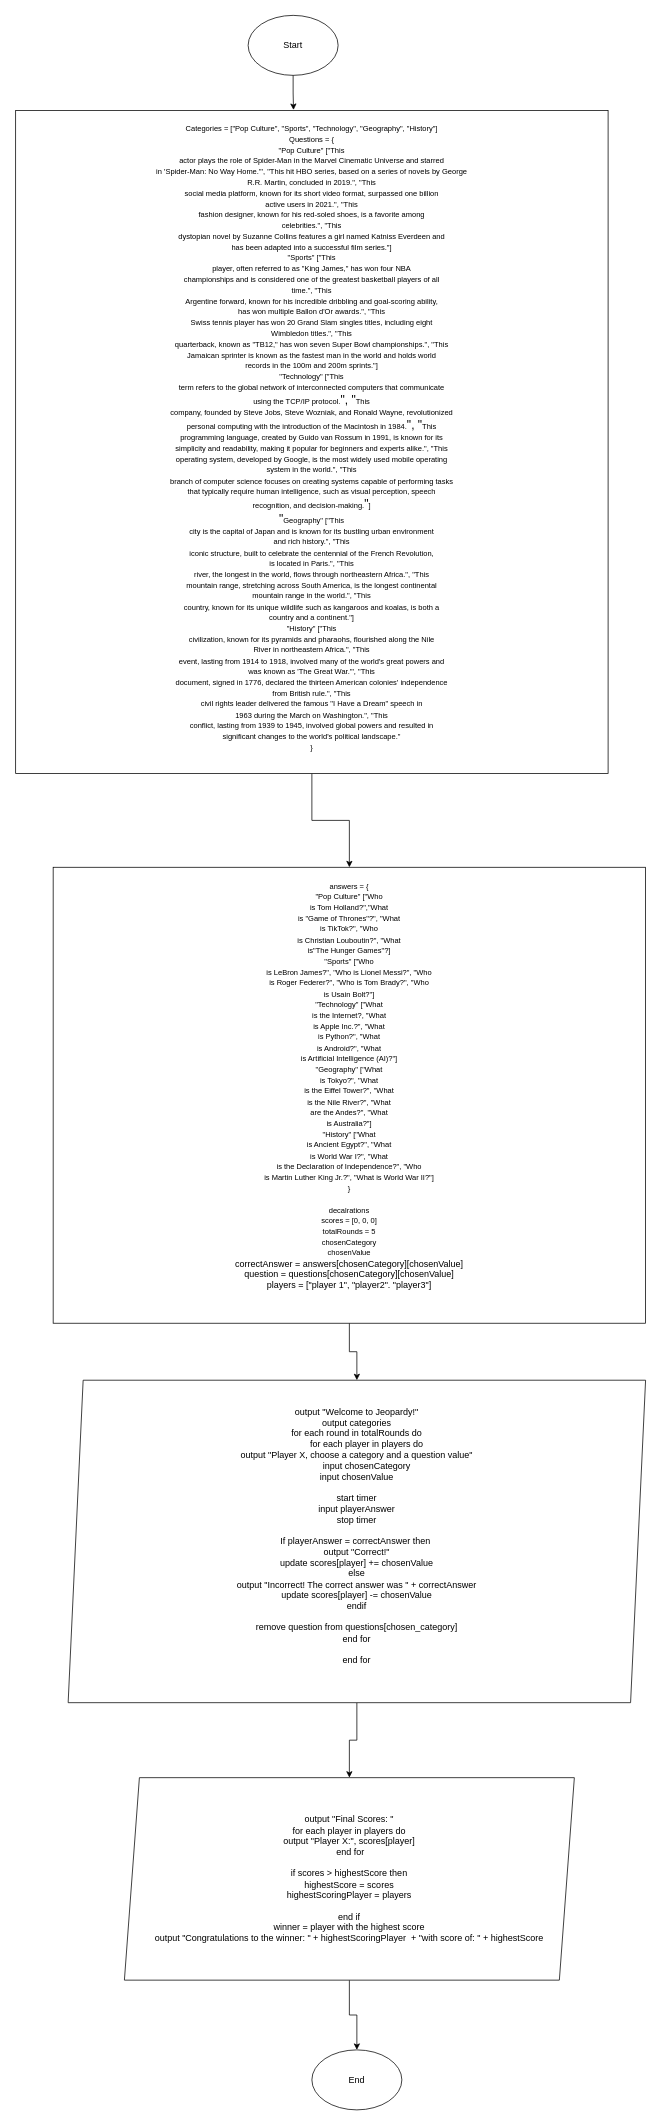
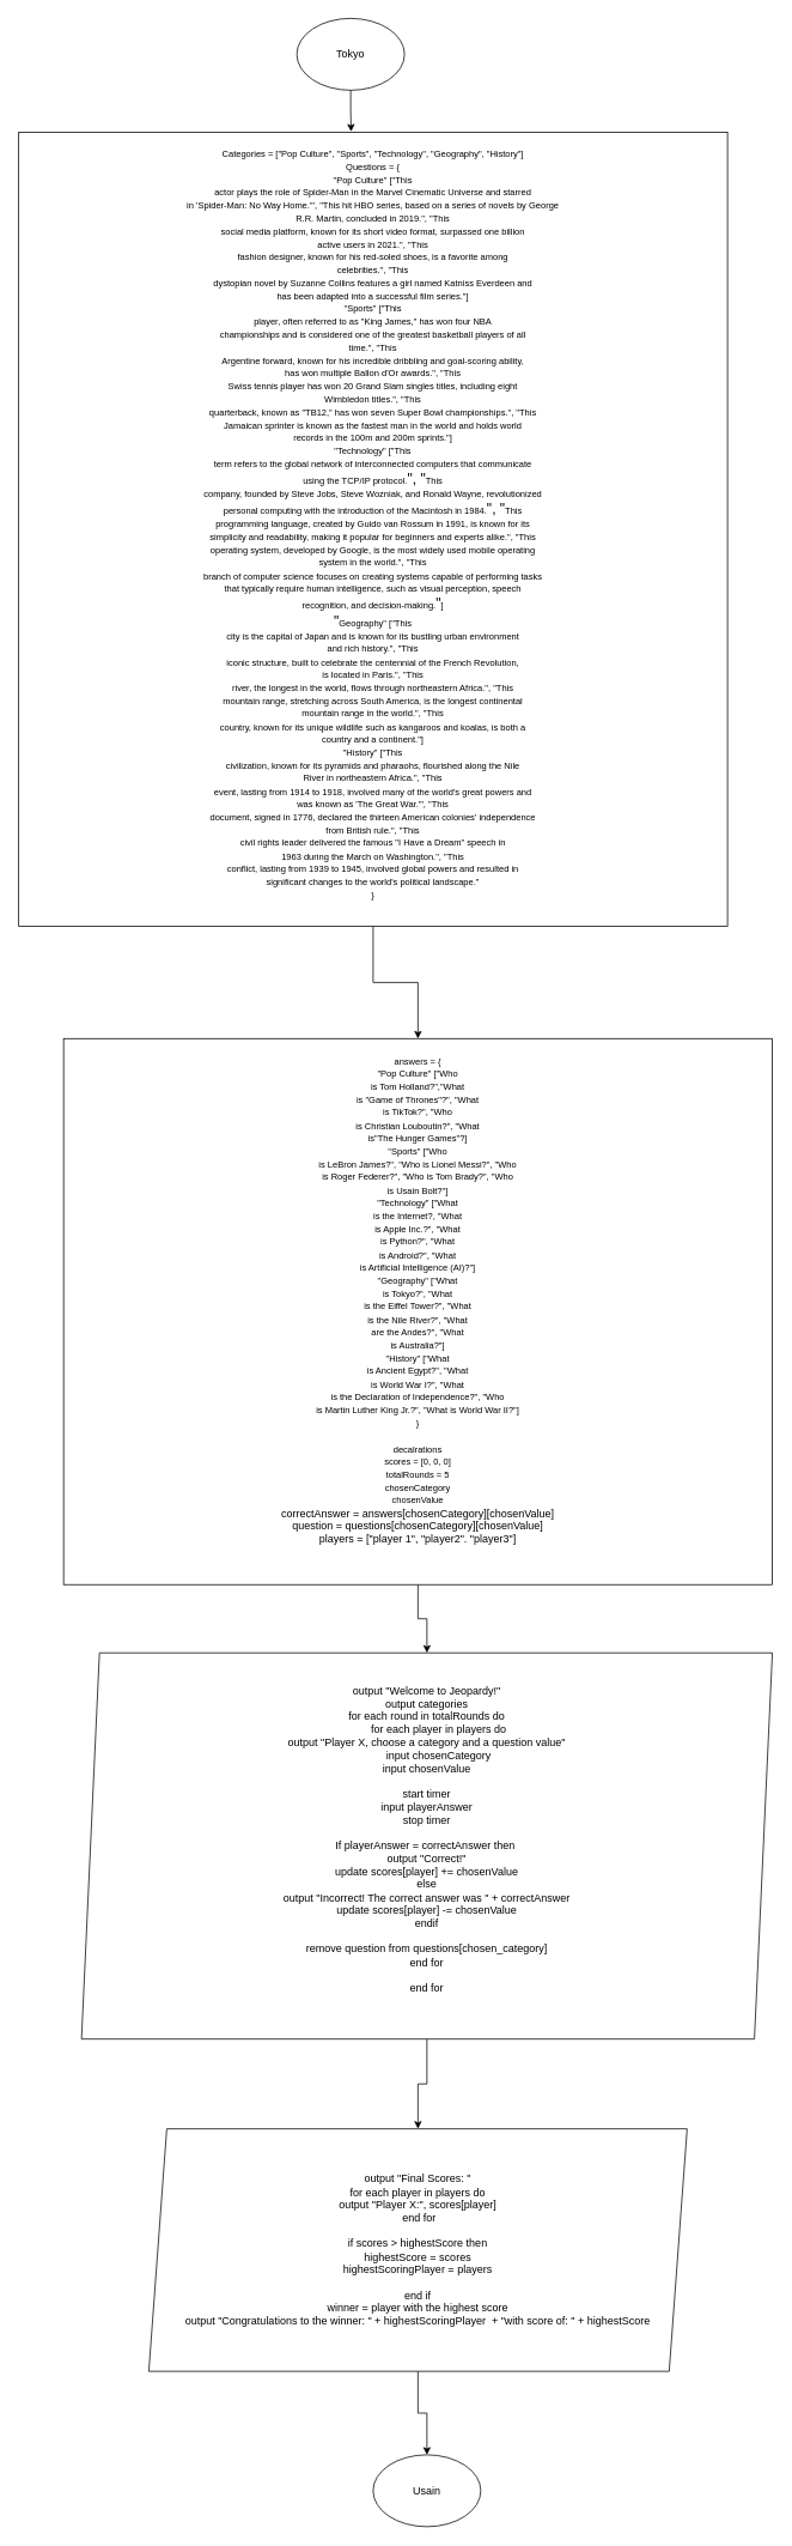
- <mxCell id="2" value="Start" style="ellipse;whiteSpace=wrap;html=1;" vertex="1" parent="1"><mxGeometry x="330" y="20" width="120" height="80" as="geometry" /></mxCell>
+ <mxCell id="2" value="Tokyo" style="ellipse;whiteSpace=wrap;html=1;" vertex="1" parent="1"><mxGeometry x="330" y="20" width="120" height="80" as="geometry" /></mxCell>
- <mxCell id="11" value="End" style="ellipse;whiteSpace=wrap;html=1;" vertex="1" parent="1"><mxGeometry x="415" y="2733" width="120" height="80" as="geometry" /></mxCell>
+ <mxCell id="11" value="Usain" style="ellipse;whiteSpace=wrap;html=1;" vertex="1" parent="1"><mxGeometry x="415" y="2733" width="120" height="80" as="geometry" /></mxCell>
